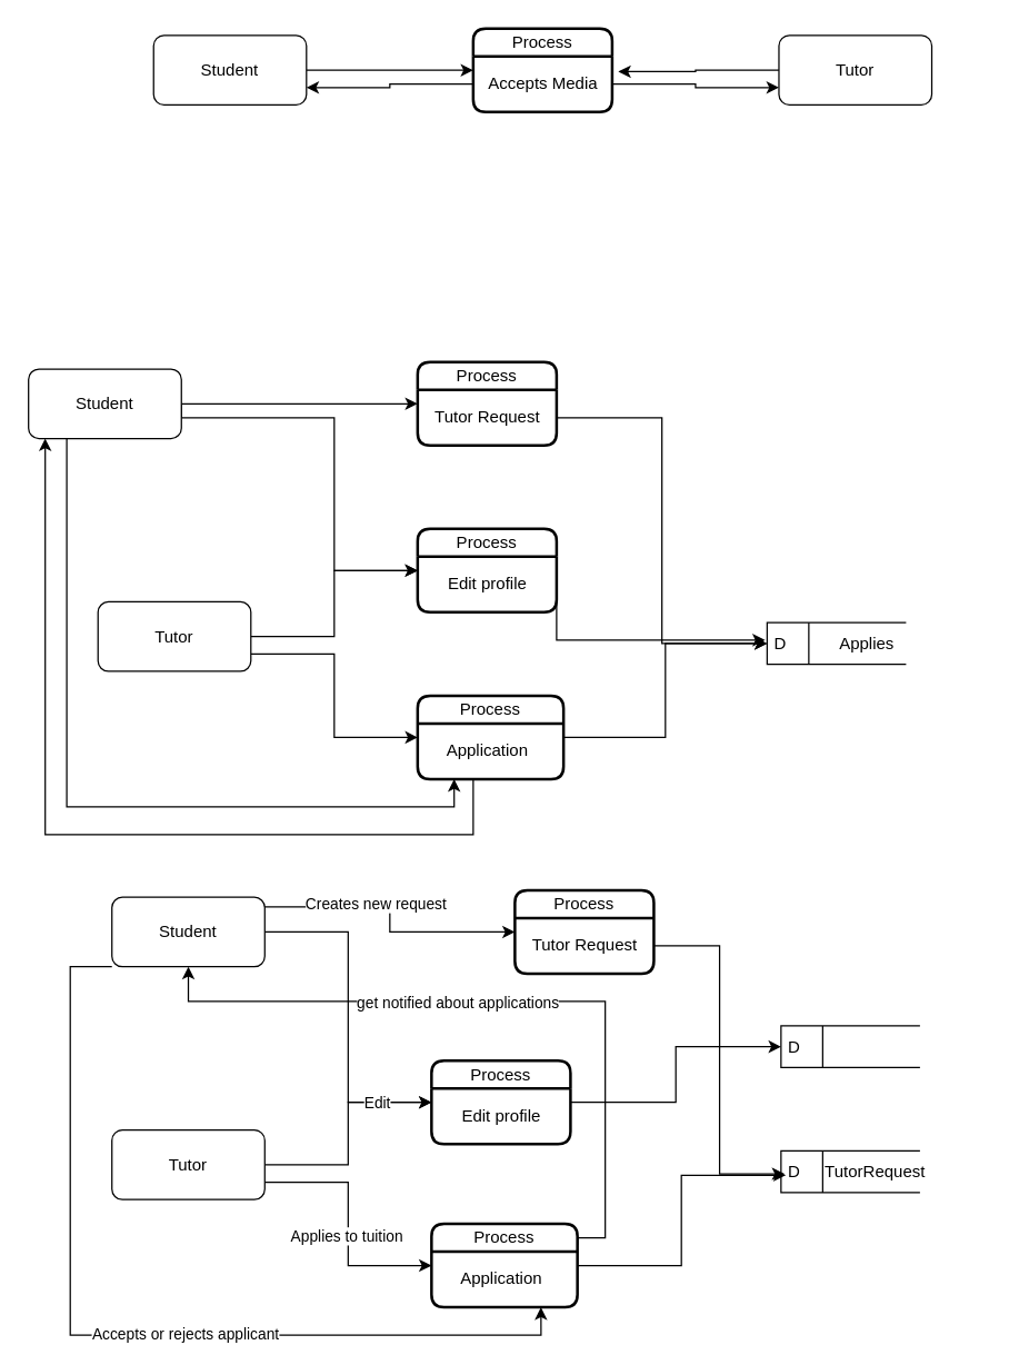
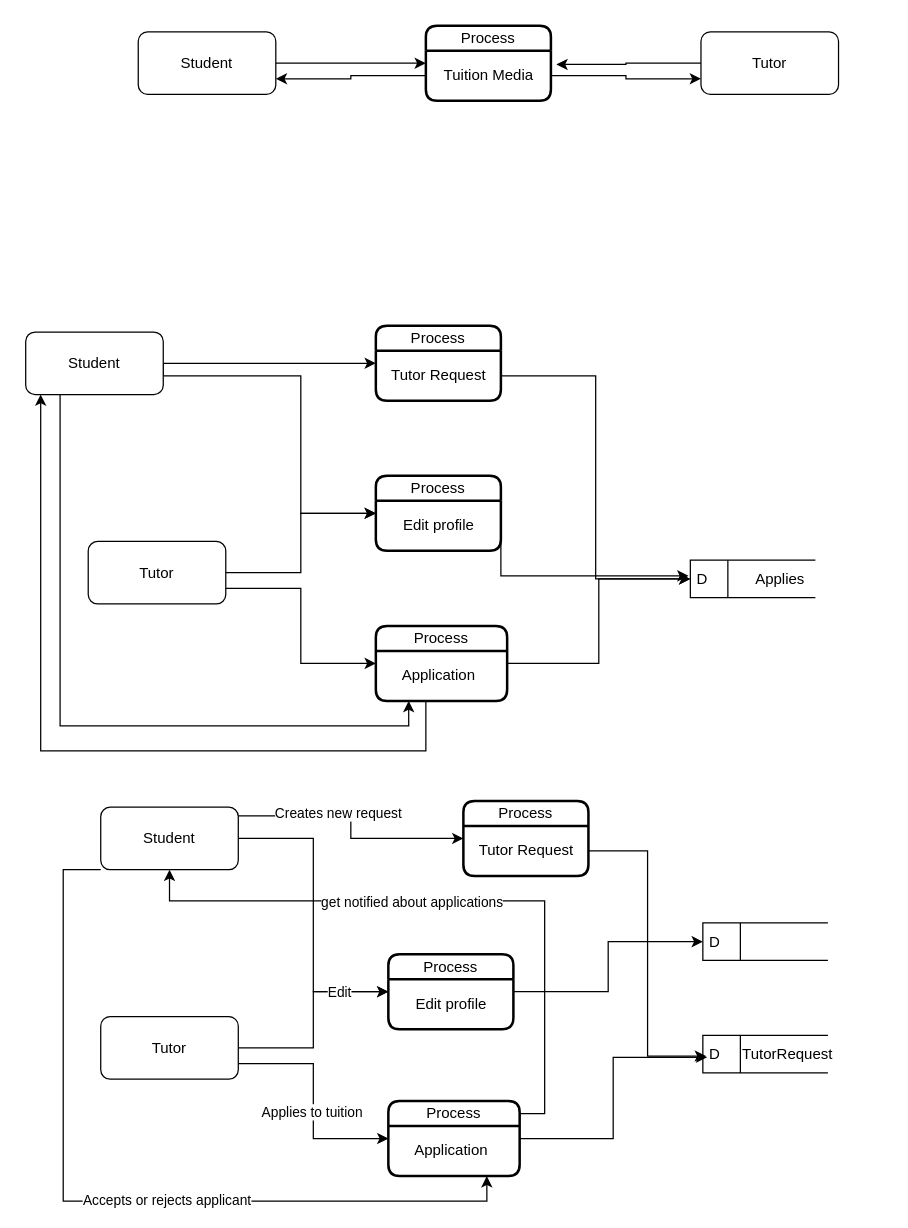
- <mxCell id="7" value="Accepts Media" style="text;html=1;align=center;verticalAlign=middle;resizable=0;points=[];autosize=1;strokeColor=none;fillColor=none;" parent="6" vertex="1"><mxGeometry y="25" width="100" height="30" as="geometry" /></mxCell>
+ <mxCell id="7" value="Tuition Media" style="text;html=1;align=center;verticalAlign=middle;resizable=0;points=[];autosize=1;strokeColor=none;fillColor=none;" parent="6" vertex="1"><mxGeometry y="25" width="100" height="30" as="geometry" /></mxCell>
